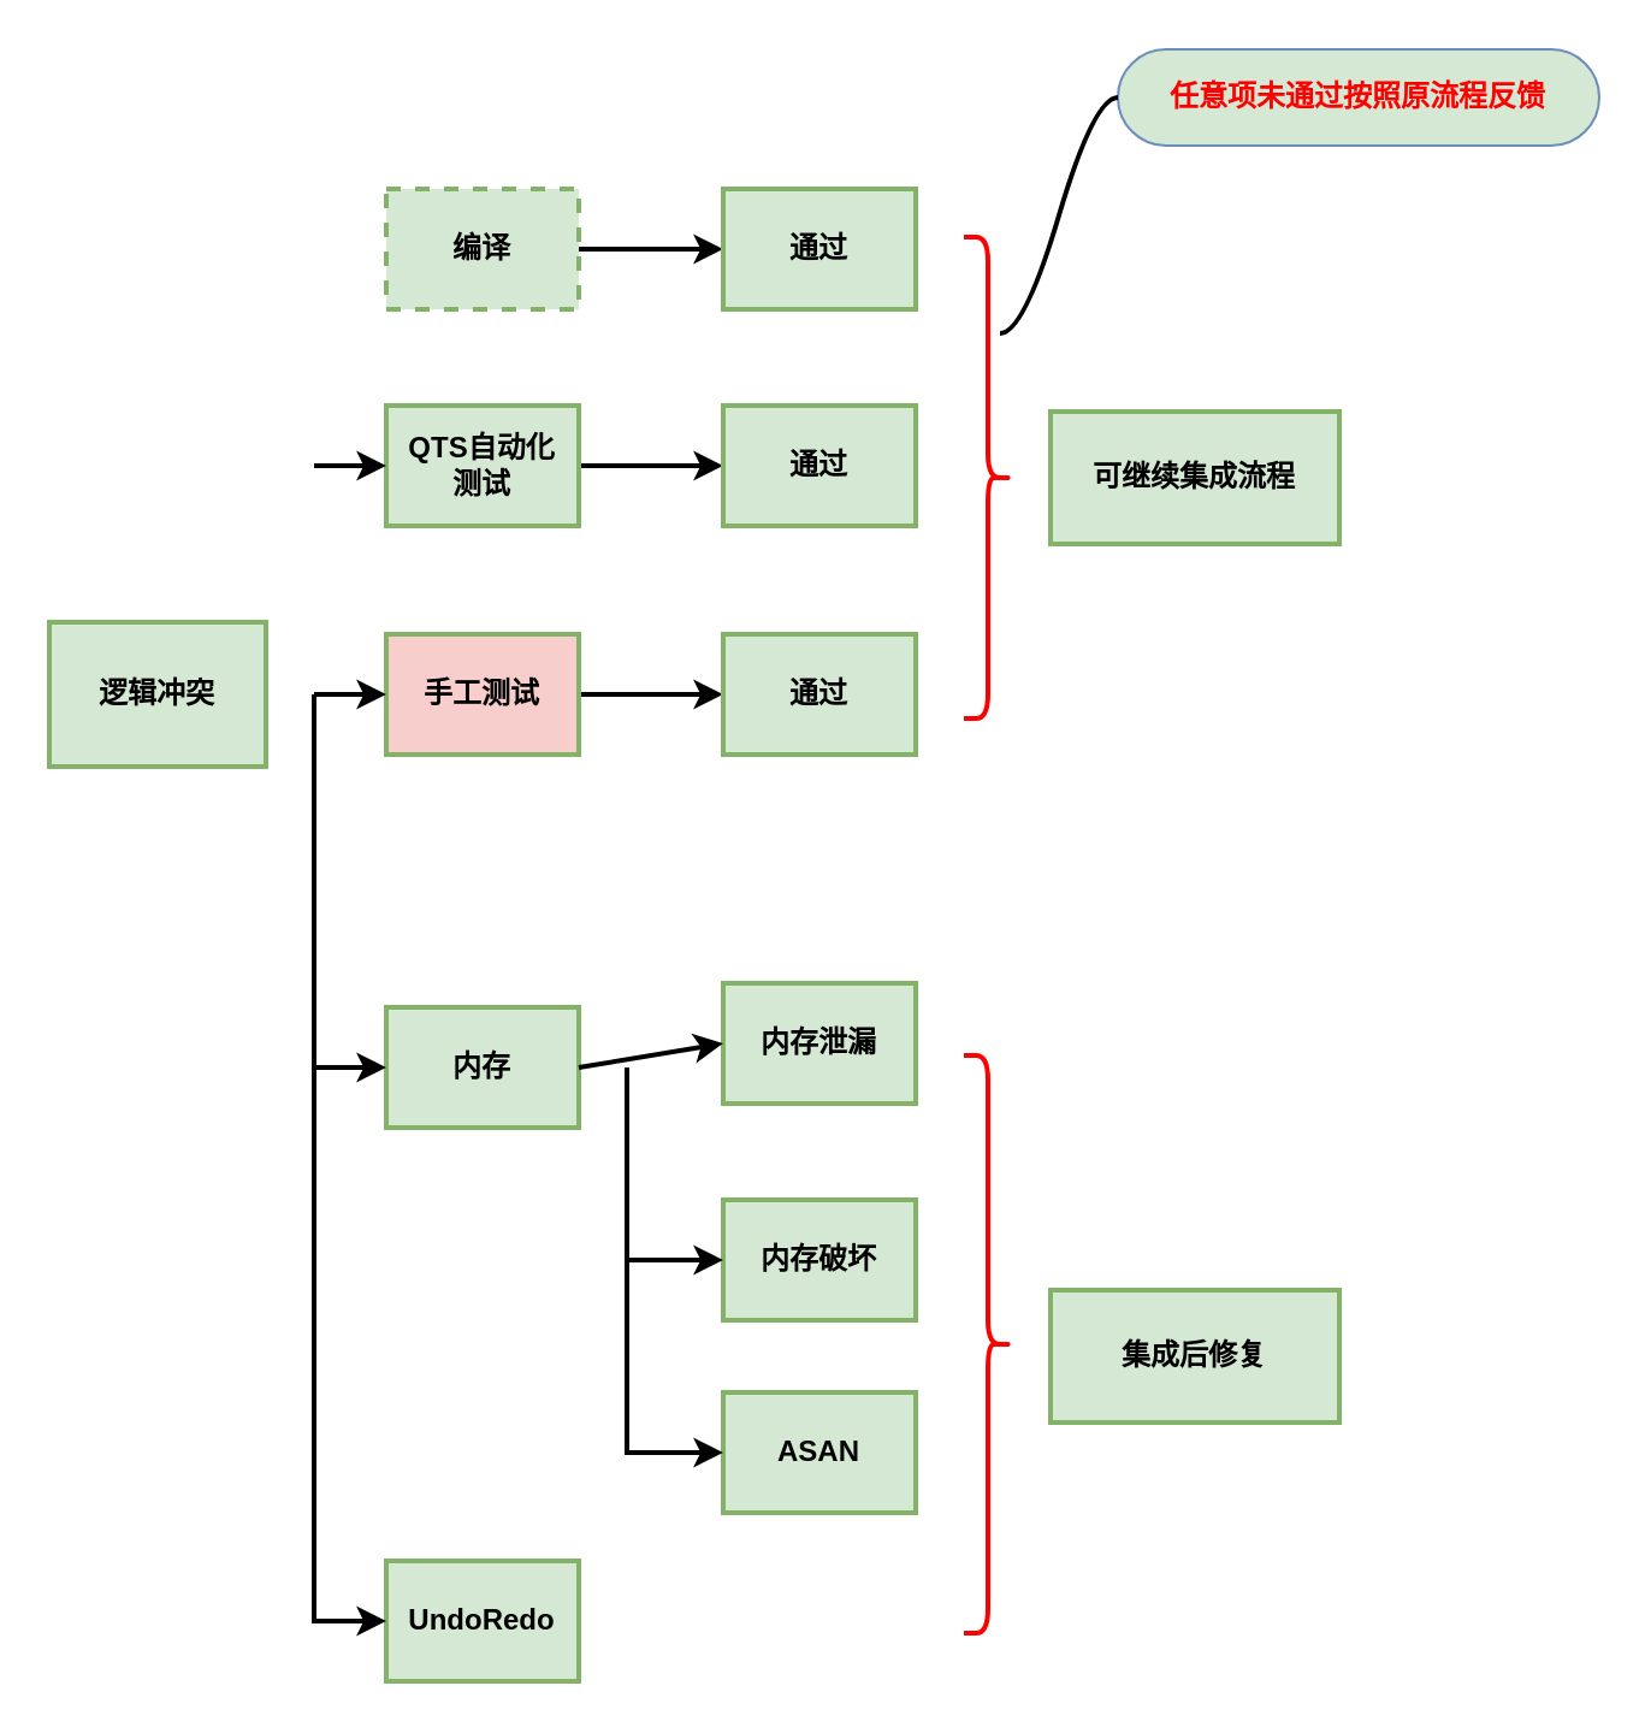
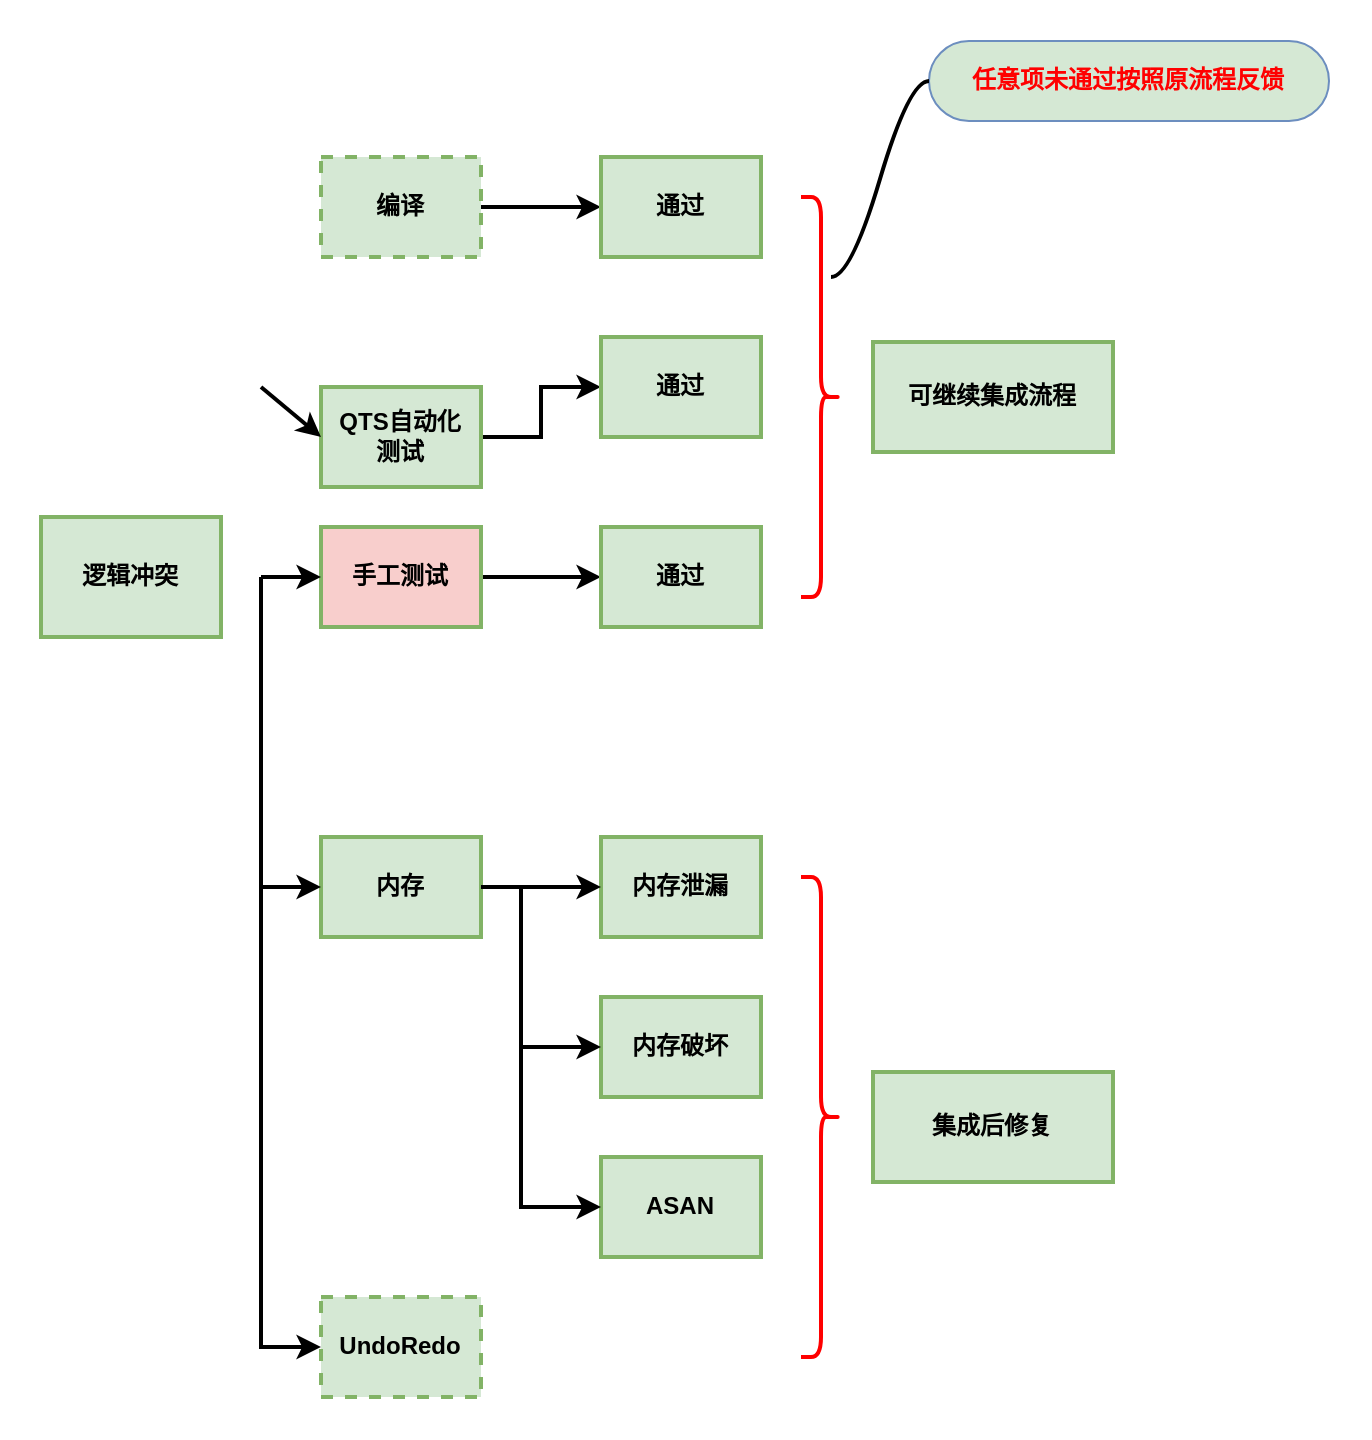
- <mxCell id="6" value="QTS自动化测试" style="rounded=0;whiteSpace=wrap;html=1;fillColor=#d5e8d4;strokeColor=#82B366;strokeWidth=2;sketch=0;glass=0;shadow=0;spacing=6;fontStyle=1" vertex="1" parent="1"><mxGeometry x="160" y="168" width="80" height="50" as="geometry" /></mxCell>
+ <mxCell id="6" value="QTS自动化测试" style="rounded=0;whiteSpace=wrap;html=1;fillColor=#d5e8d4;strokeColor=#82B366;strokeWidth=2;sketch=0;glass=0;shadow=0;spacing=6;fontStyle=1" vertex="1" parent="1"><mxGeometry x="160" y="193" width="80" height="50" as="geometry" /></mxCell>
- <mxCell id="14" value="内存泄漏" style="rounded=0;whiteSpace=wrap;html=1;fillColor=#d5e8d4;strokeColor=#82B366;strokeWidth=2;sketch=0;glass=0;shadow=0;spacing=6;fontStyle=1" vertex="1" parent="1"><mxGeometry x="300" y="408" width="80" height="50" as="geometry" /></mxCell>
+ <mxCell id="14" value="内存泄漏" style="rounded=0;whiteSpace=wrap;html=1;fillColor=#d5e8d4;strokeColor=#82B366;strokeWidth=2;sketch=0;glass=0;shadow=0;spacing=6;fontStyle=1" vertex="1" parent="1"><mxGeometry x="300" y="418" width="80" height="50" as="geometry" /></mxCell>
- <mxCell id="13" value="UndoRedo" style="rounded=0;whiteSpace=wrap;html=1;fillColor=#d5e8d4;strokeColor=#82B366;strokeWidth=2;sketch=0;glass=0;shadow=0;spacing=6;fontStyle=1" vertex="1" parent="1"><mxGeometry x="160" y="648" width="80" height="50" as="geometry" /></mxCell>
+ <mxCell id="13" value="UndoRedo" style="rounded=0;whiteSpace=wrap;html=1;fillColor=#d5e8d4;strokeColor=#82B366;strokeWidth=2;sketch=0;glass=0;shadow=0;spacing=6;fontStyle=1;dashed=1;" vertex="1" parent="1"><mxGeometry x="160" y="648" width="80" height="50" as="geometry" /></mxCell>
